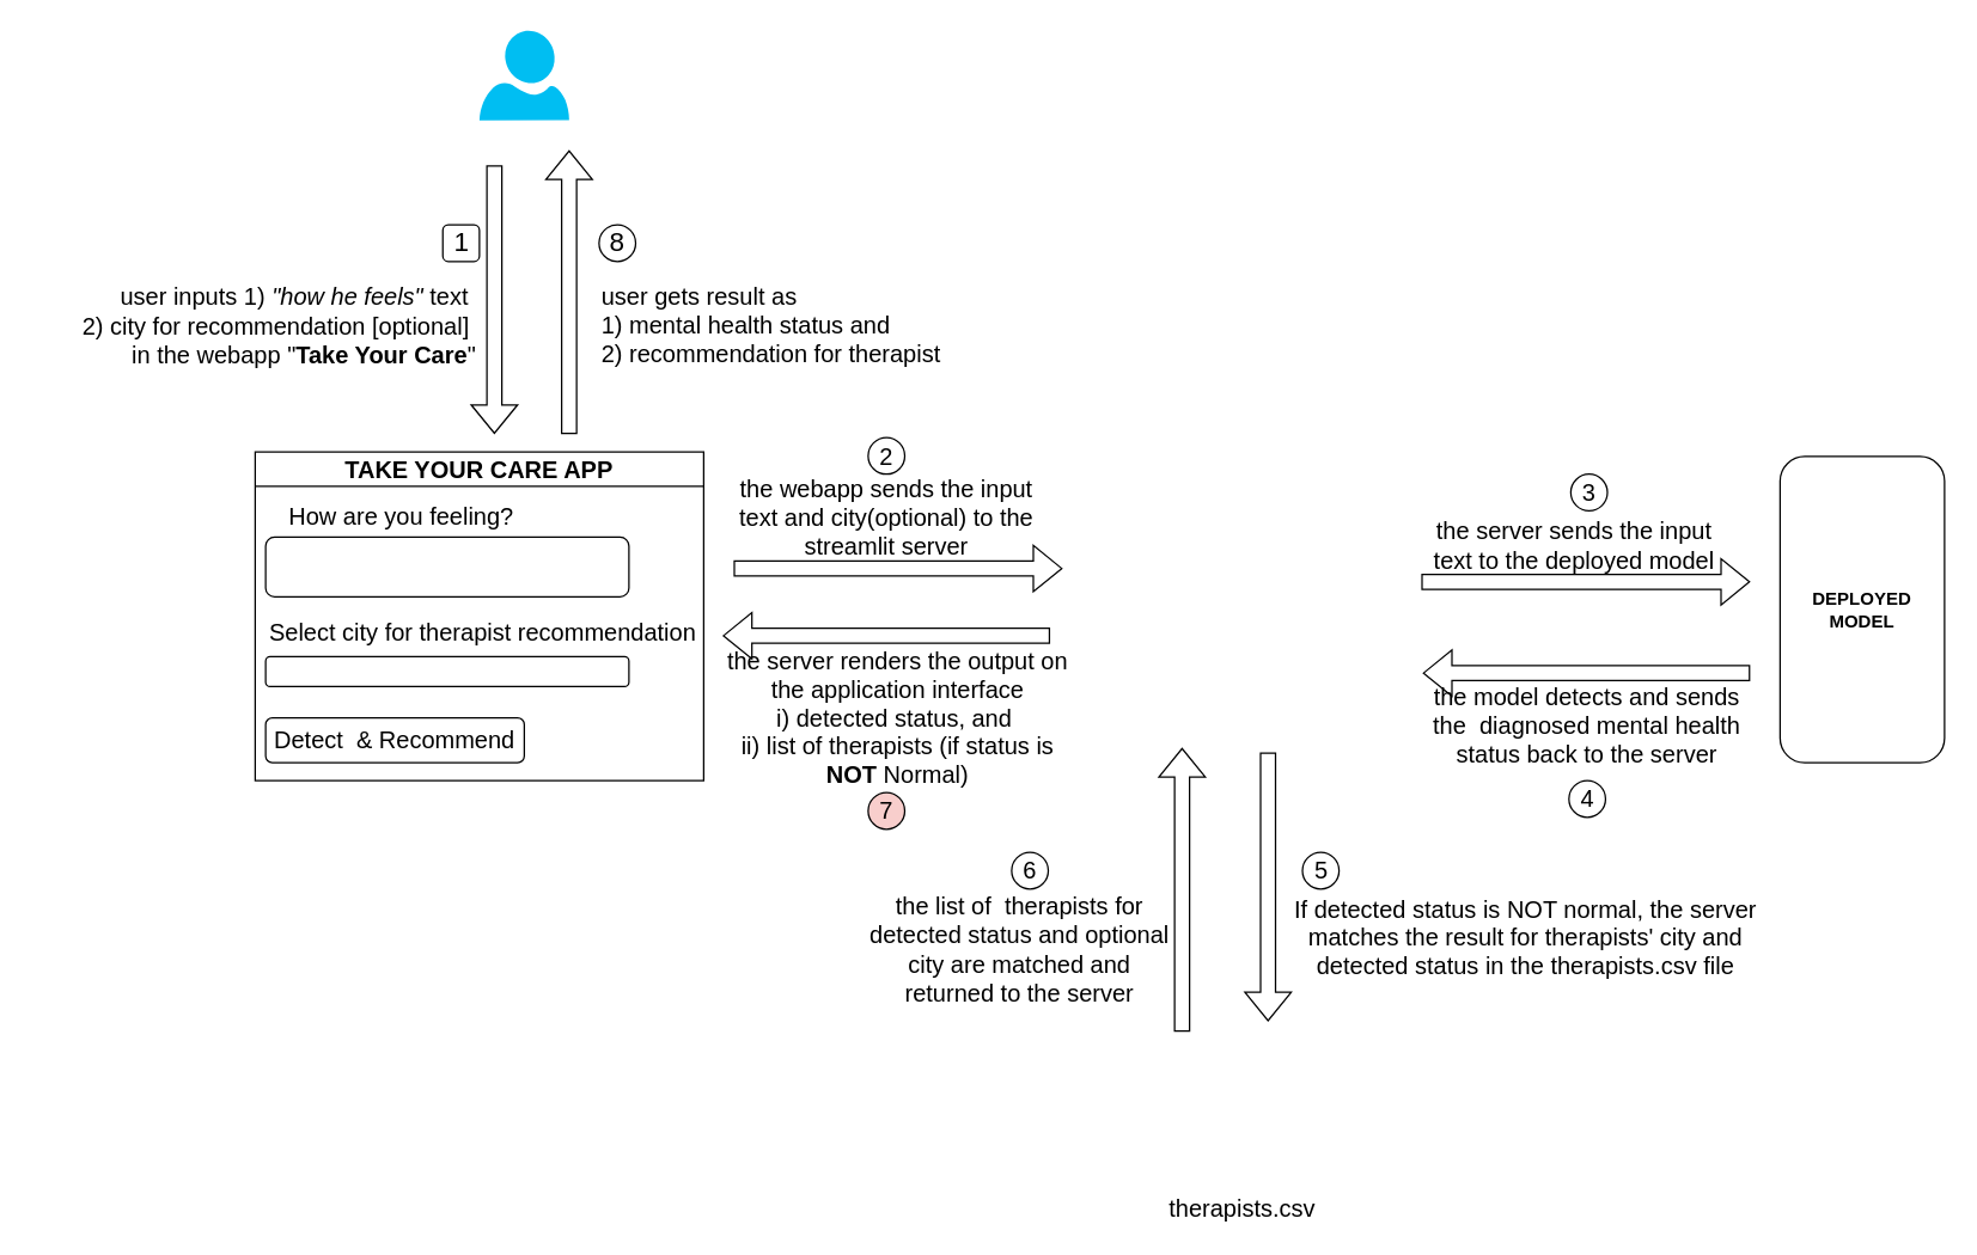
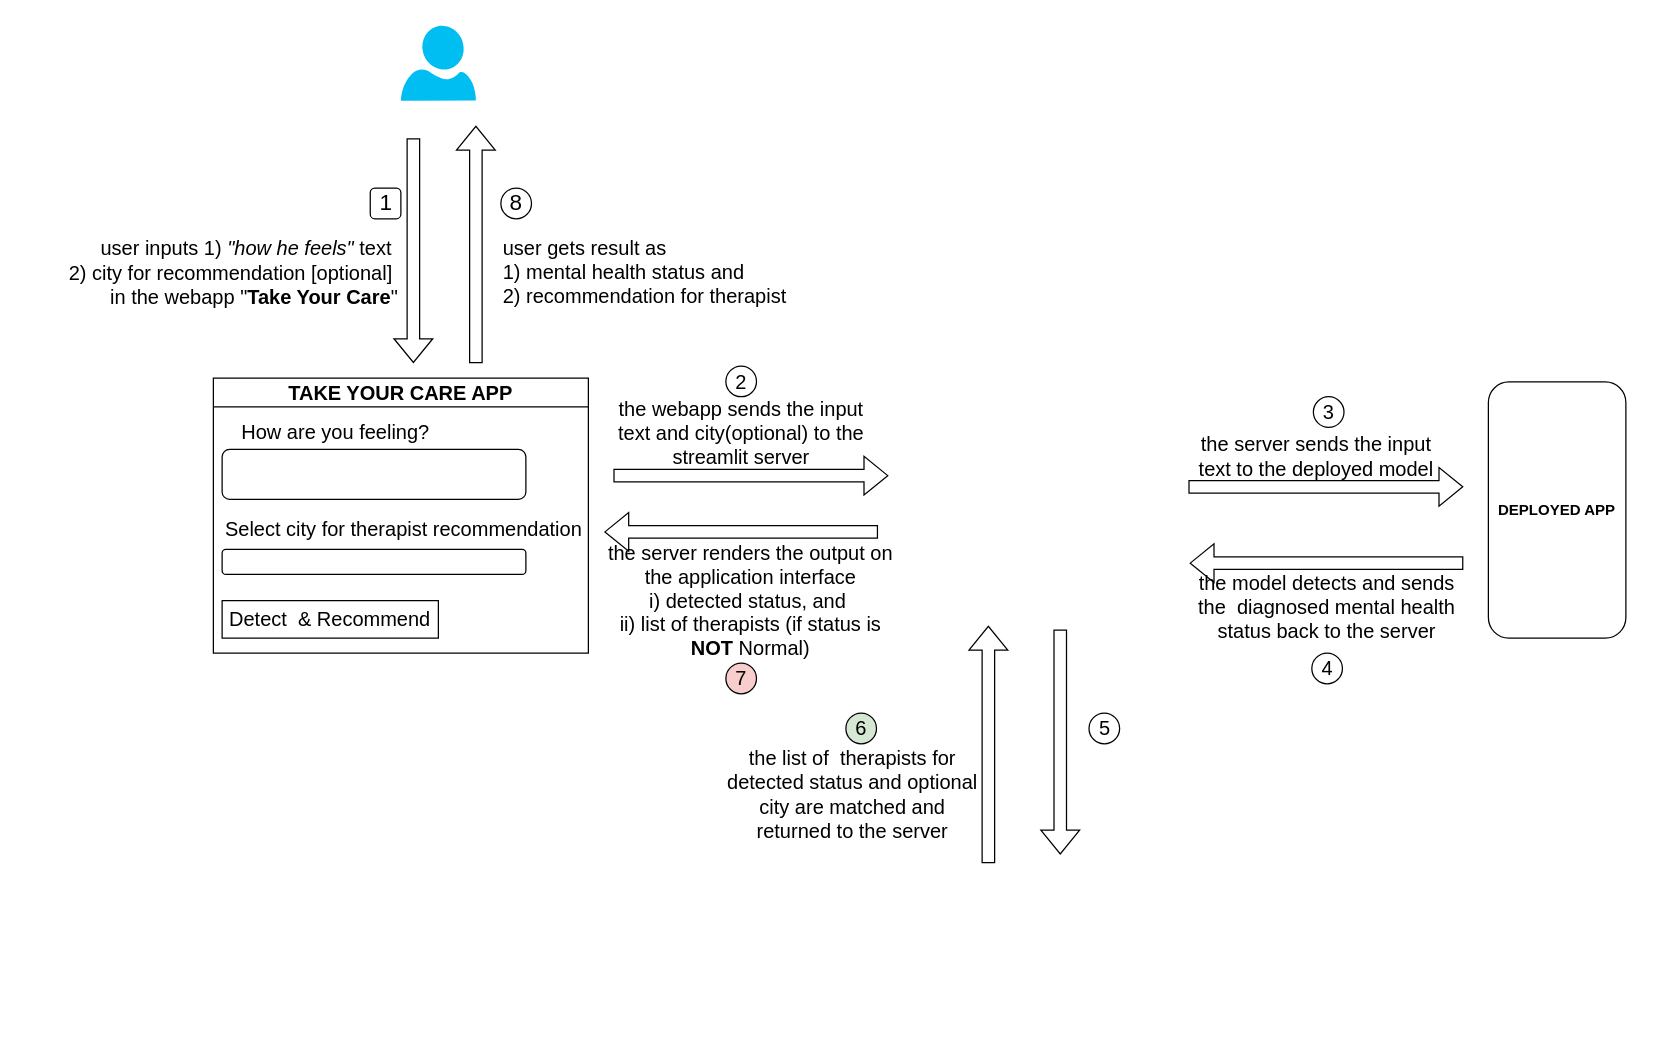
- <mxCell id="19" value="&lt;b&gt;DEPLOYED MODEL&lt;/b&gt;" style="rounded=1;whiteSpace=wrap;html=1;fillColor=light-dark(#FFFFFF,#9DAF7E);" vertex="1" parent="1"><mxGeometry x="1190" y="305.09" width="110" height="204.91" as="geometry" /></mxCell>
+ <mxCell id="19" value="&lt;b&gt;DEPLOYED APP&lt;/b&gt;" style="rounded=1;whiteSpace=wrap;html=1;fillColor=light-dark(#FFFFFF,#9DAF7E);" vertex="1" parent="1"><mxGeometry x="1190" y="305.09" width="110" height="204.91" as="geometry" /></mxCell>
- <mxCell id="7" value="&lt;font style=&quot;font-size: 16px;&quot;&gt;Detect&amp;nbsp; &amp;amp; Recommend&lt;/font&gt;" style="rounded=1;whiteSpace=wrap;html=1;strokeColor=light-dark(#000000,#CC0000);" vertex="1" parent="2"><mxGeometry x="7" y="178" width="173" height="30" as="geometry" /></mxCell>
+ <mxCell id="7" value="&lt;font style=&quot;font-size: 16px;&quot;&gt;Detect&amp;nbsp; &amp;amp; Recommend&lt;/font&gt;" style="whiteSpace=wrap;html=1;strokeColor=light-dark(#000000,#CC0000);rounded=0;" vertex="1" parent="2"><mxGeometry x="7" y="178" width="173" height="30" as="geometry" /></mxCell>
- <mxCell id="28" value="&lt;font style=&quot;font-size: 16px;&quot;&gt;6&lt;/font&gt;" style="ellipse;whiteSpace=wrap;html=1;aspect=fixed;" vertex="1" parent="1"><mxGeometry x="676" y="570" width="24.5" height="24.5" as="geometry" /></mxCell>
+ <mxCell id="28" value="&lt;font style=&quot;font-size: 16px;&quot;&gt;6&lt;/font&gt;" style="ellipse;whiteSpace=wrap;html=1;aspect=fixed;fillColor=#d5e8d4;" vertex="1" parent="1"><mxGeometry x="676" y="570" width="24.5" height="24.5" as="geometry" /></mxCell>
- <mxCell id="30" value="&lt;font style=&quot;font-size: 16px;&quot;&gt;If detected status is NOT normal,&amp;nbsp;&lt;span style=&quot;background-color: transparent; color: light-dark(rgb(0, 0, 0), rgb(255, 255, 255));&quot;&gt;the server matches the result for therapists' city and detected status in the therapists.csv file&lt;/span&gt;&lt;/font&gt;" style="text;html=1;align=center;verticalAlign=middle;whiteSpace=wrap;rounded=0;" vertex="1" parent="1"><mxGeometry x="860" y="604.5" width="320" height="45.5" as="geometry" /></mxCell>
- <mxCell id="34" value="&lt;font style=&quot;font-size: 16px;&quot;&gt;therapists.csv&lt;/font&gt;" style="text;html=1;align=center;verticalAlign=middle;whiteSpace=wrap;rounded=0;" vertex="1" parent="1"><mxGeometry x="769.5" y="798" width="121" height="20" as="geometry" /></mxCell>
